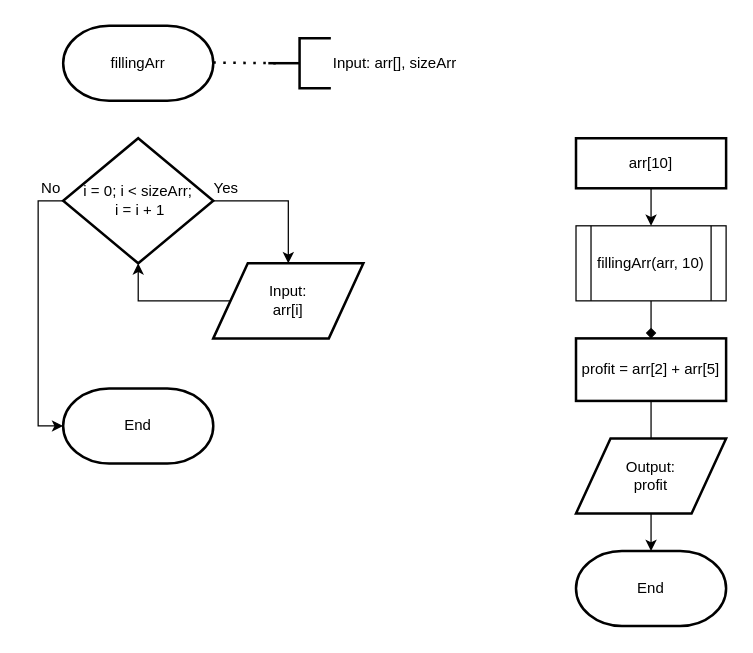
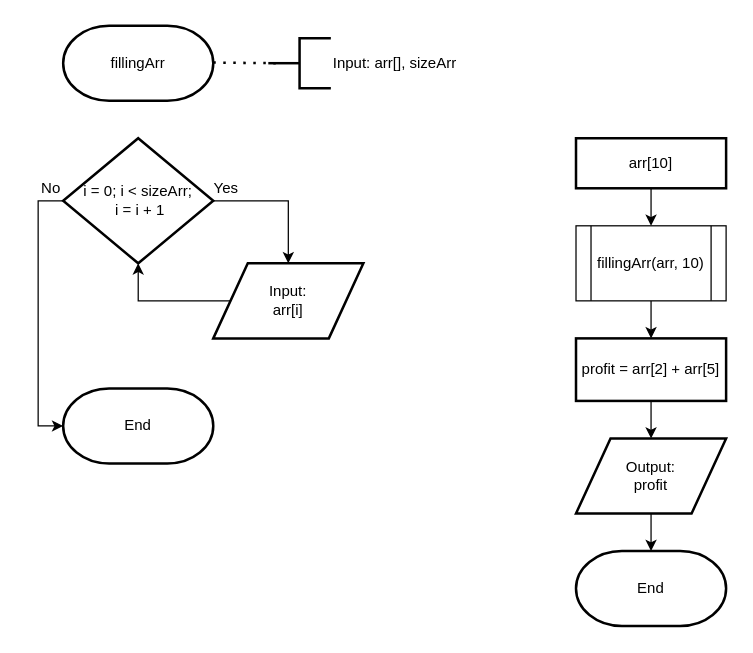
- <mxCell id="15" style="edgeStyle=orthogonalEdgeStyle;rounded=0;orthogonalLoop=1;jettySize=auto;html=1;exitX=0.5;exitY=1;exitDx=0;exitDy=0;entryX=0.5;entryY=0;entryDx=0;entryDy=0;endArrow=diamond;" edge="1" parent="1" source="16" target="18"><mxGeometry relative="1" as="geometry" /></mxCell>
+ <mxCell id="15" style="edgeStyle=orthogonalEdgeStyle;rounded=0;orthogonalLoop=1;jettySize=auto;html=1;exitX=0.5;exitY=1;exitDx=0;exitDy=0;entryX=0.5;entryY=0;entryDx=0;entryDy=0;" edge="1" parent="1" source="16" target="18"><mxGeometry relative="1" as="geometry" /></mxCell>
- <mxCell id="17" style="edgeStyle=orthogonalEdgeStyle;rounded=0;orthogonalLoop=1;jettySize=auto;html=1;exitX=0.5;exitY=1;exitDx=0;exitDy=0;entryX=0.5;entryY=0;entryDx=0;entryDy=0;endArrow=none;" edge="1" parent="1" source="18" target="20"><mxGeometry relative="1" as="geometry" /></mxCell>
+ <mxCell id="17" style="edgeStyle=orthogonalEdgeStyle;rounded=0;orthogonalLoop=1;jettySize=auto;html=1;exitX=0.5;exitY=1;exitDx=0;exitDy=0;entryX=0.5;entryY=0;entryDx=0;entryDy=0;" edge="1" parent="1" source="18" target="20"><mxGeometry relative="1" as="geometry" /></mxCell>
